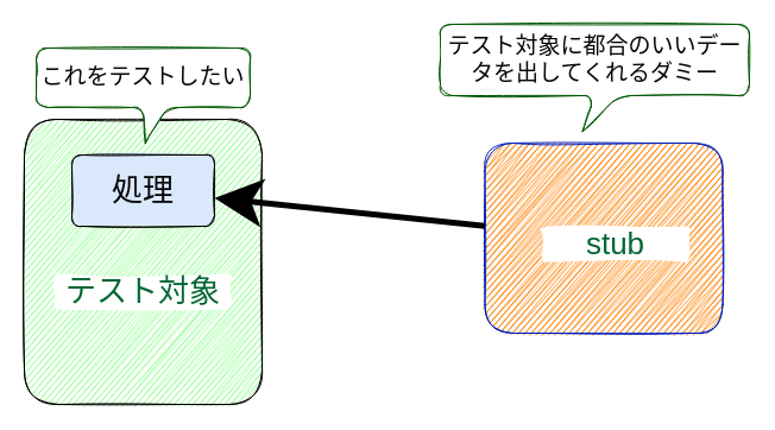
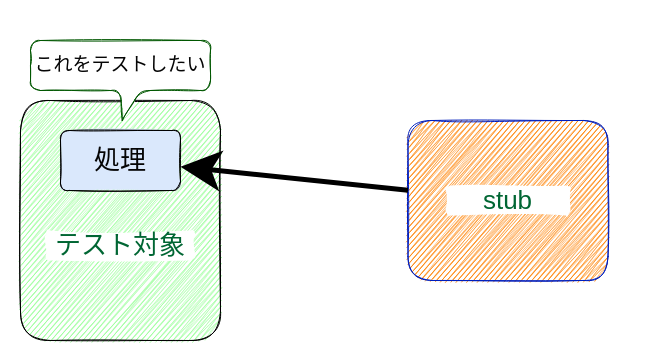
- <mxCell id="10" value="テスト対象に都合のいいデータを出してくれるダミー" style="shape=callout;whiteSpace=wrap;html=1;perimeter=calloutPerimeter;rounded=1;shadow=0;glass=0;labelBackgroundColor=#ffffff;sketch=1;fontSize=19;strokeColor=#005700;fillStyle=solid;fillColor=#FFFFFF;fontColor=#050505;position2=0.46;" vertex="1" parent="2"><mxGeometry x="350" width="260" height="90" as="geometry" /></mxCell>
- <mxCell id="8" value="stub" style="text;html=1;strokeColor=none;align=center;verticalAlign=middle;whiteSpace=wrap;rounded=1;sketch=1;fontSize=26;fontColor=#006633;labelBackgroundColor=none;labelBorderColor=none;shadow=0;glass=0;fillColor=#FFFFFF;fillStyle=solid;" vertex="1" parent="2"><mxGeometry x="435" y="170" width="125" height="30" as="geometry" /></mxCell>
+ <mxCell id="8" value="stub" style="text;html=1;strokeColor=none;align=center;verticalAlign=middle;whiteSpace=wrap;rounded=1;sketch=1;fontSize=26;fontColor=#006633;labelBackgroundColor=none;labelBorderColor=none;shadow=0;glass=0;fillColor=#FFFFFF;fillStyle=solid;" vertex="1" parent="2"><mxGeometry x="425" y="165" width="125" height="30" as="geometry" /></mxCell>
